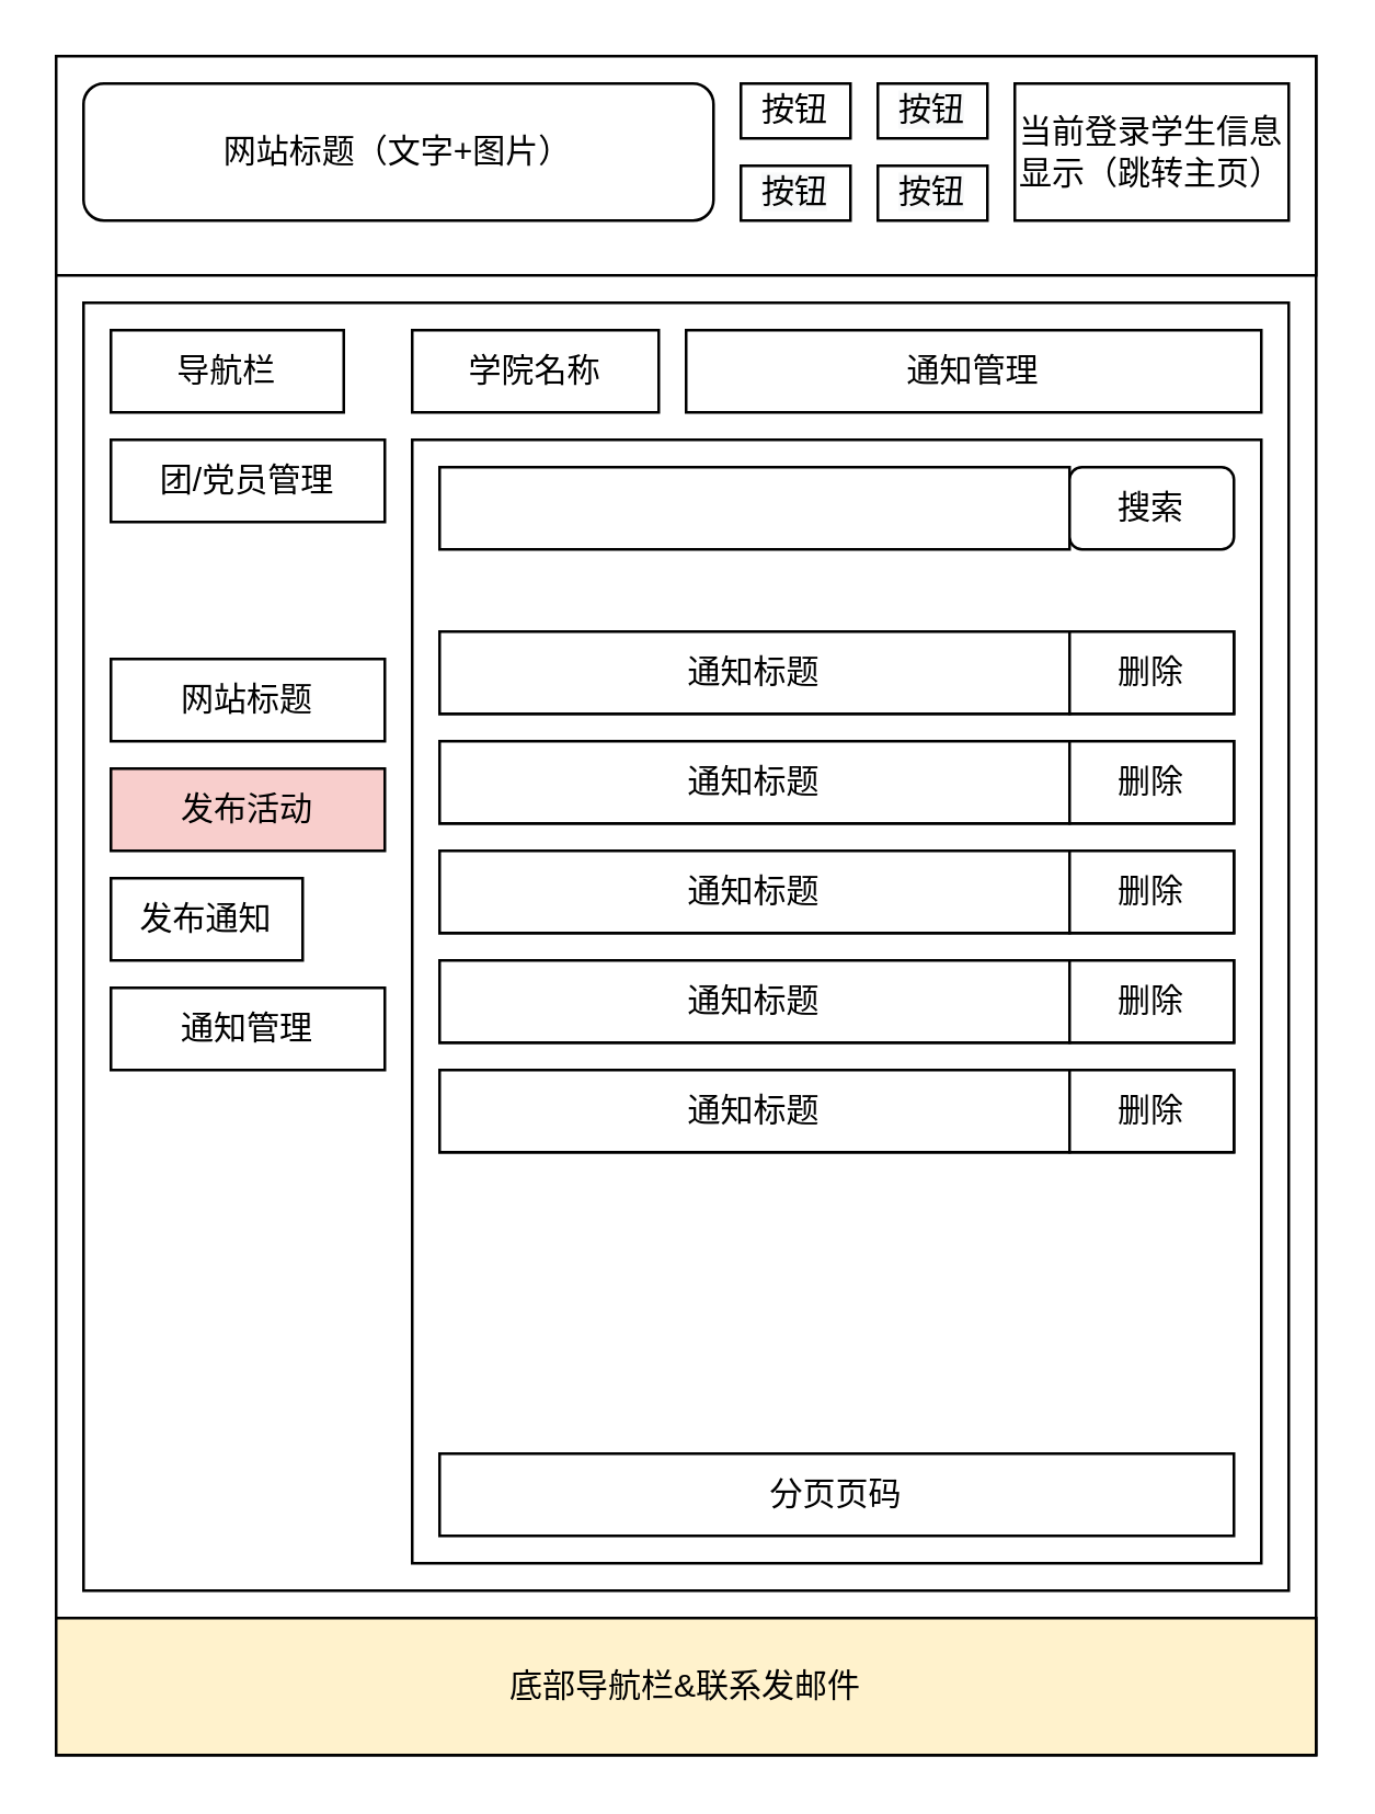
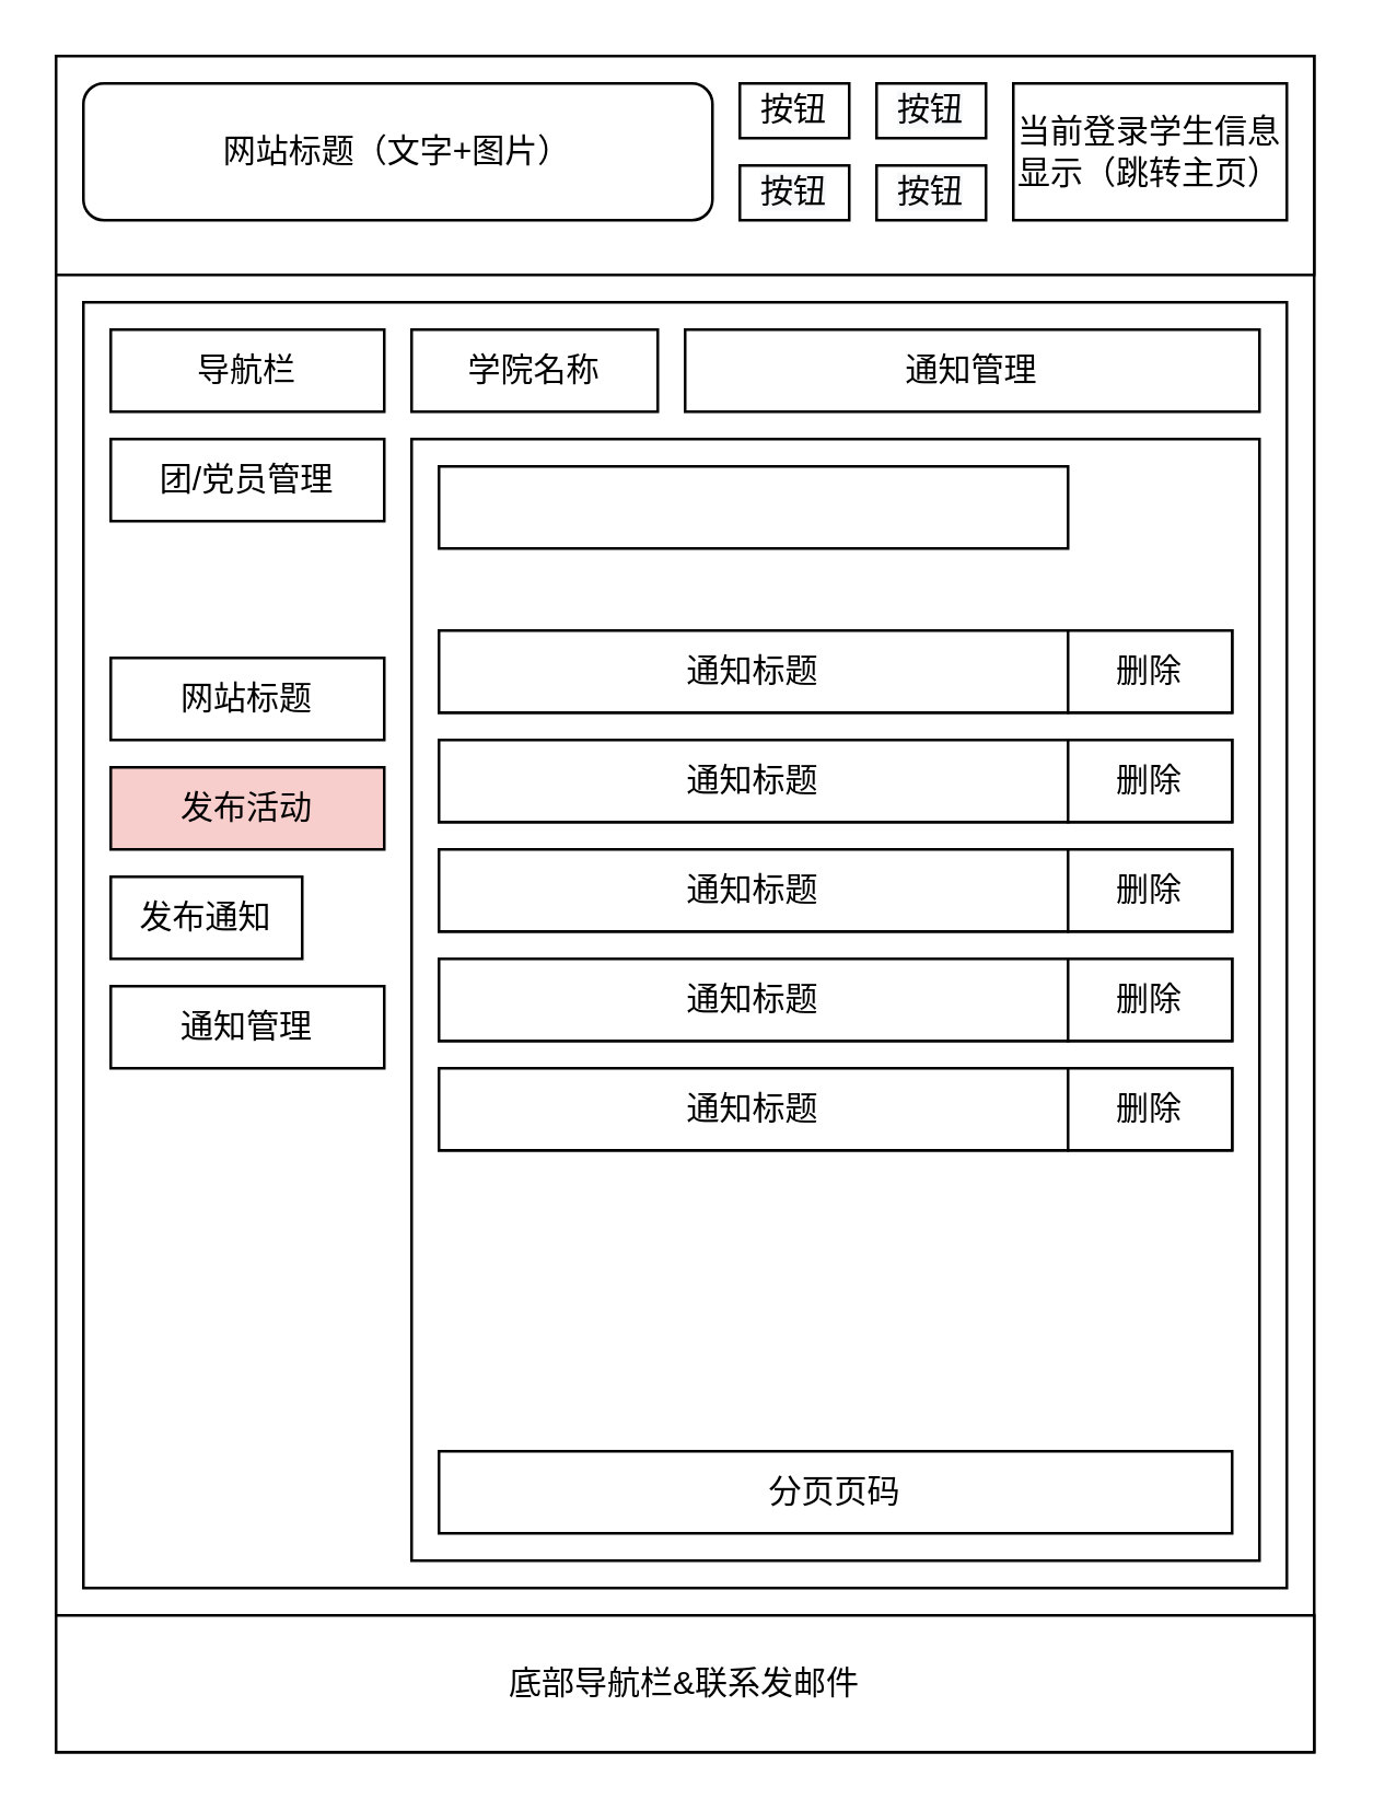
- <mxCell id="16" value="导航栏" style="rounded=0;whiteSpace=wrap;html=1;" parent="1" vertex="1"><mxGeometry x="40" y="120" width="85" height="30" as="geometry" /></mxCell>
+ <mxCell id="16" value="导航栏" style="rounded=0;whiteSpace=wrap;html=1;" parent="1" vertex="1"><mxGeometry x="40" y="120" width="100" height="30" as="geometry" /></mxCell>
- <mxCell id="38" value="搜索" style="rounded=1;whiteSpace=wrap;html=1;" vertex="1" parent="1"><mxGeometry x="390" y="170" width="60" height="30" as="geometry" /></mxCell>
- <mxCell id="3" value="底部导航栏&amp;amp;联系发邮件" style="rounded=0;whiteSpace=wrap;html=1;fillColor=#fff2cc;" parent="1" vertex="1"><mxGeometry x="20" y="590" width="460" height="50" as="geometry" /></mxCell>
+ <mxCell id="3" value="底部导航栏&amp;amp;联系发邮件" style="rounded=0;whiteSpace=wrap;html=1;" parent="1" vertex="1"><mxGeometry x="20" y="590" width="460" height="50" as="geometry" /></mxCell>
